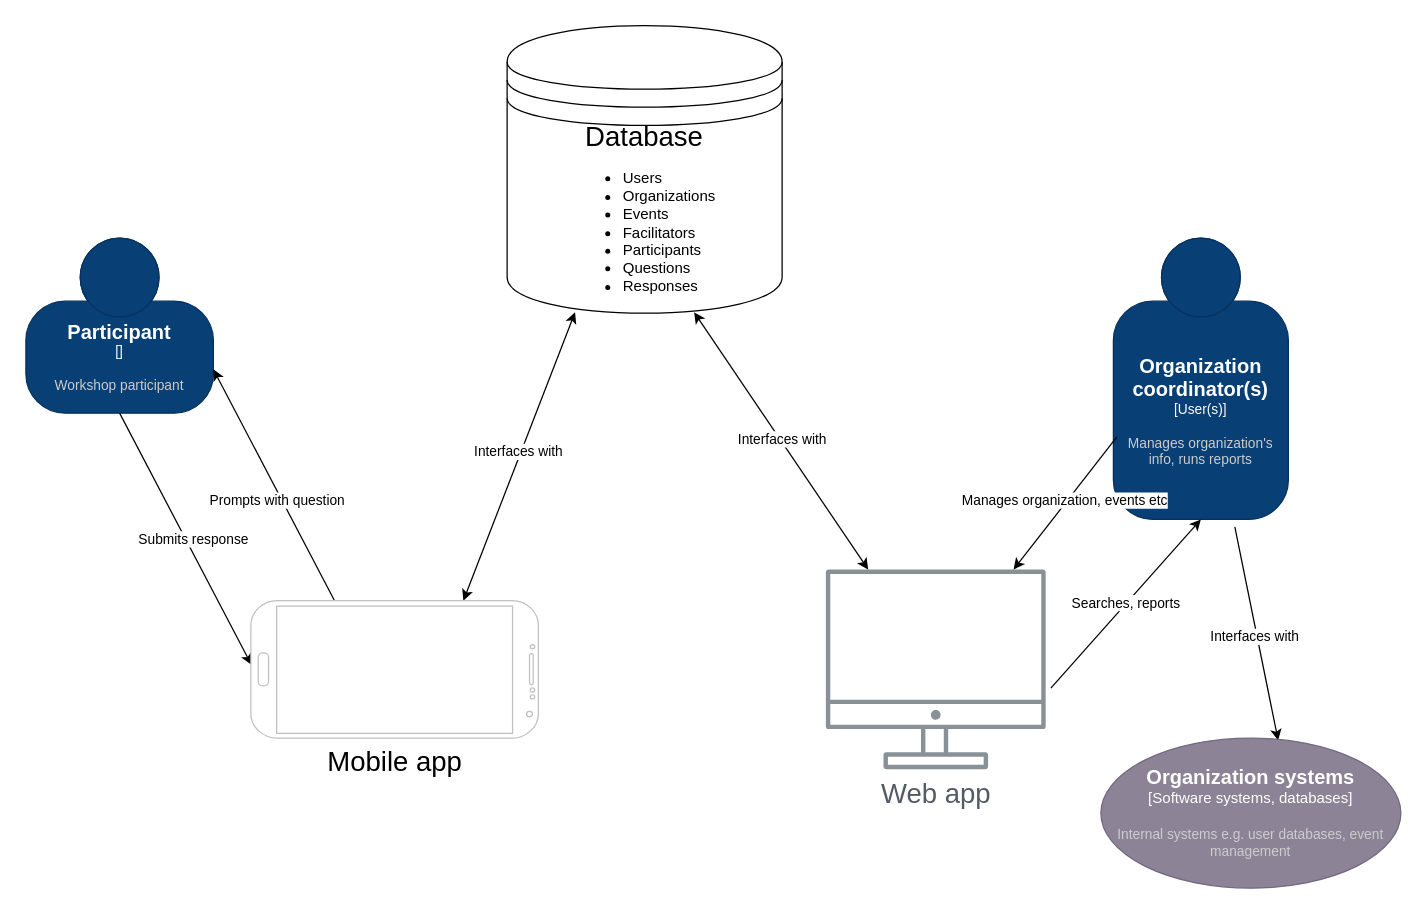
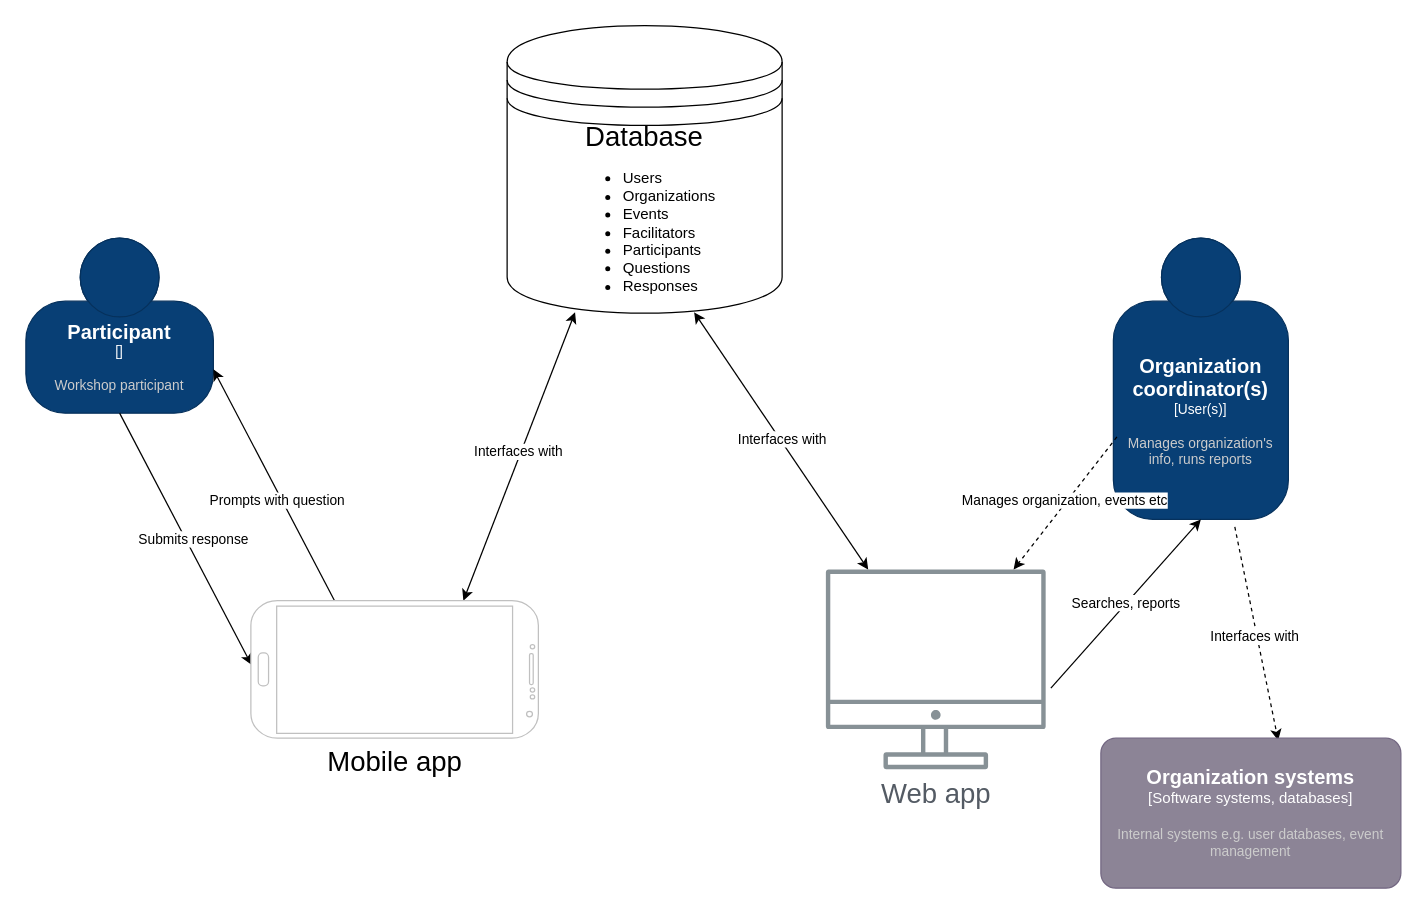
- <mxCell id="13" value="" style="endArrow=classic;html=1;rounded=0;exitX=0.02;exitY=0.707;exitDx=0;exitDy=0;exitPerimeter=0;" edge="1" parent="1" source="3" target="12"><mxGeometry width="50" height="50" relative="1" as="geometry"><mxPoint x="630" y="460" as="sourcePoint" /><mxPoint x="820" y="450" as="targetPoint" /></mxGeometry></mxCell>
+ <mxCell id="13" value="" style="endArrow=classic;html=1;rounded=0;exitX=0.02;exitY=0.707;exitDx=0;exitDy=0;exitPerimeter=0;dashed=1;" edge="1" parent="1" source="3" target="12"><mxGeometry width="50" height="50" relative="1" as="geometry"><mxPoint x="630" y="460" as="sourcePoint" /><mxPoint x="820" y="450" as="targetPoint" /></mxGeometry></mxCell>
- <mxCell id="19" value="" style="endArrow=classic;html=1;rounded=0;exitX=0.694;exitY=1.027;exitDx=0;exitDy=0;exitPerimeter=0;entryX=0.591;entryY=0.015;entryDx=0;entryDy=0;entryPerimeter=0;" edge="1" parent="1" source="3" target="21"><mxGeometry width="50" height="50" relative="1" as="geometry"><mxPoint x="570" y="470" as="sourcePoint" /><mxPoint x="1065" y="590" as="targetPoint" /></mxGeometry></mxCell>
+ <mxCell id="19" value="" style="endArrow=classic;html=1;rounded=0;exitX=0.694;exitY=1.027;exitDx=0;exitDy=0;exitPerimeter=0;entryX=0.591;entryY=0.015;entryDx=0;entryDy=0;entryPerimeter=0;dashed=1;" edge="1" parent="1" source="3" target="21"><mxGeometry width="50" height="50" relative="1" as="geometry"><mxPoint x="570" y="470" as="sourcePoint" /><mxPoint x="1065" y="590" as="targetPoint" /></mxGeometry></mxCell>
- <mxCell id="21" value="&lt;font style=&quot;font-size: 16px&quot;&gt;&lt;b&gt;Organization systems&lt;/b&gt;&lt;/font&gt;&lt;div&gt;[Software systems, databases]&lt;/div&gt;&lt;br&gt;&lt;div&gt;&lt;font style=&quot;font-size: 11px&quot;&gt;&lt;font color=&quot;#cccccc&quot;&gt;Internal systems e.g. user databases, event management&lt;/font&gt;&lt;/div&gt;" style="ellipse;whiteSpace=wrap;html=1;labelBackgroundColor=none;fillColor=#8C8496;fontColor=#ffffff;align=center;arcSize=10;strokeColor=#736782;metaEdit=1;resizable=0;points=[[0.25,0,0],[0.5,0,0],[0.75,0,0],[1,0.25,0],[1,0.5,0],[1,0.75,0],[0.75,1,0],[0.5,1,0],[0.25,1,0],[0,0.75,0],[0,0.5,0],[0,0.25,0]];" vertex="1" parent="1"><mxGeometry x="880" y="590" width="240" height="120" as="geometry" /></mxCell>
+ <mxCell id="21" value="&lt;font style=&quot;font-size: 16px&quot;&gt;&lt;b&gt;Organization systems&lt;/b&gt;&lt;/font&gt;&lt;div&gt;[Software systems, databases]&lt;/div&gt;&lt;br&gt;&lt;div&gt;&lt;font style=&quot;font-size: 11px&quot;&gt;&lt;font color=&quot;#cccccc&quot;&gt;Internal systems e.g. user databases, event management&lt;/font&gt;&lt;/div&gt;" style="rounded=1;whiteSpace=wrap;html=1;labelBackgroundColor=none;fillColor=#8C8496;fontColor=#ffffff;align=center;arcSize=10;strokeColor=#736782;metaEdit=1;resizable=0;points=[[0.25,0,0],[0.5,0,0],[0.75,0,0],[1,0.25,0],[1,0.5,0],[1,0.75,0],[0.75,1,0],[0.5,1,0],[0.25,1,0],[0,0.75,0],[0,0.5,0],[0,0.25,0]];" vertex="1" parent="1"><mxGeometry x="880" y="590" width="240" height="120" as="geometry" /></mxCell>
